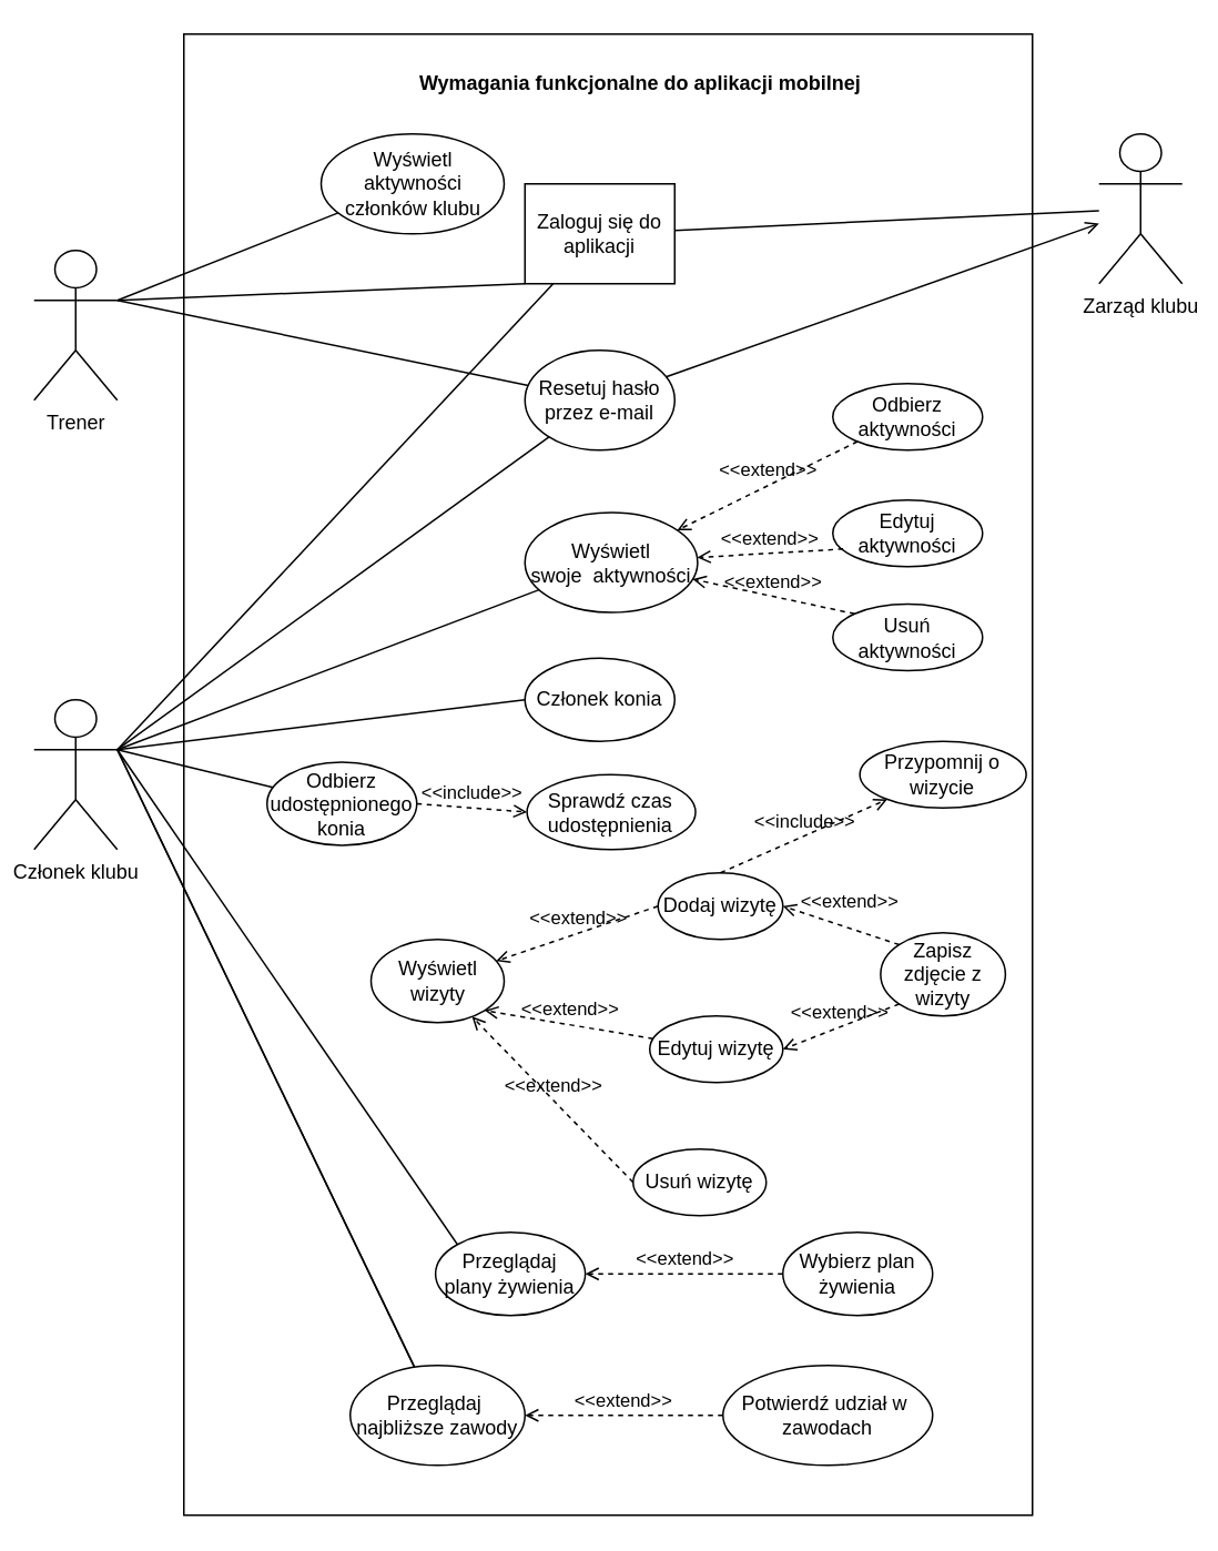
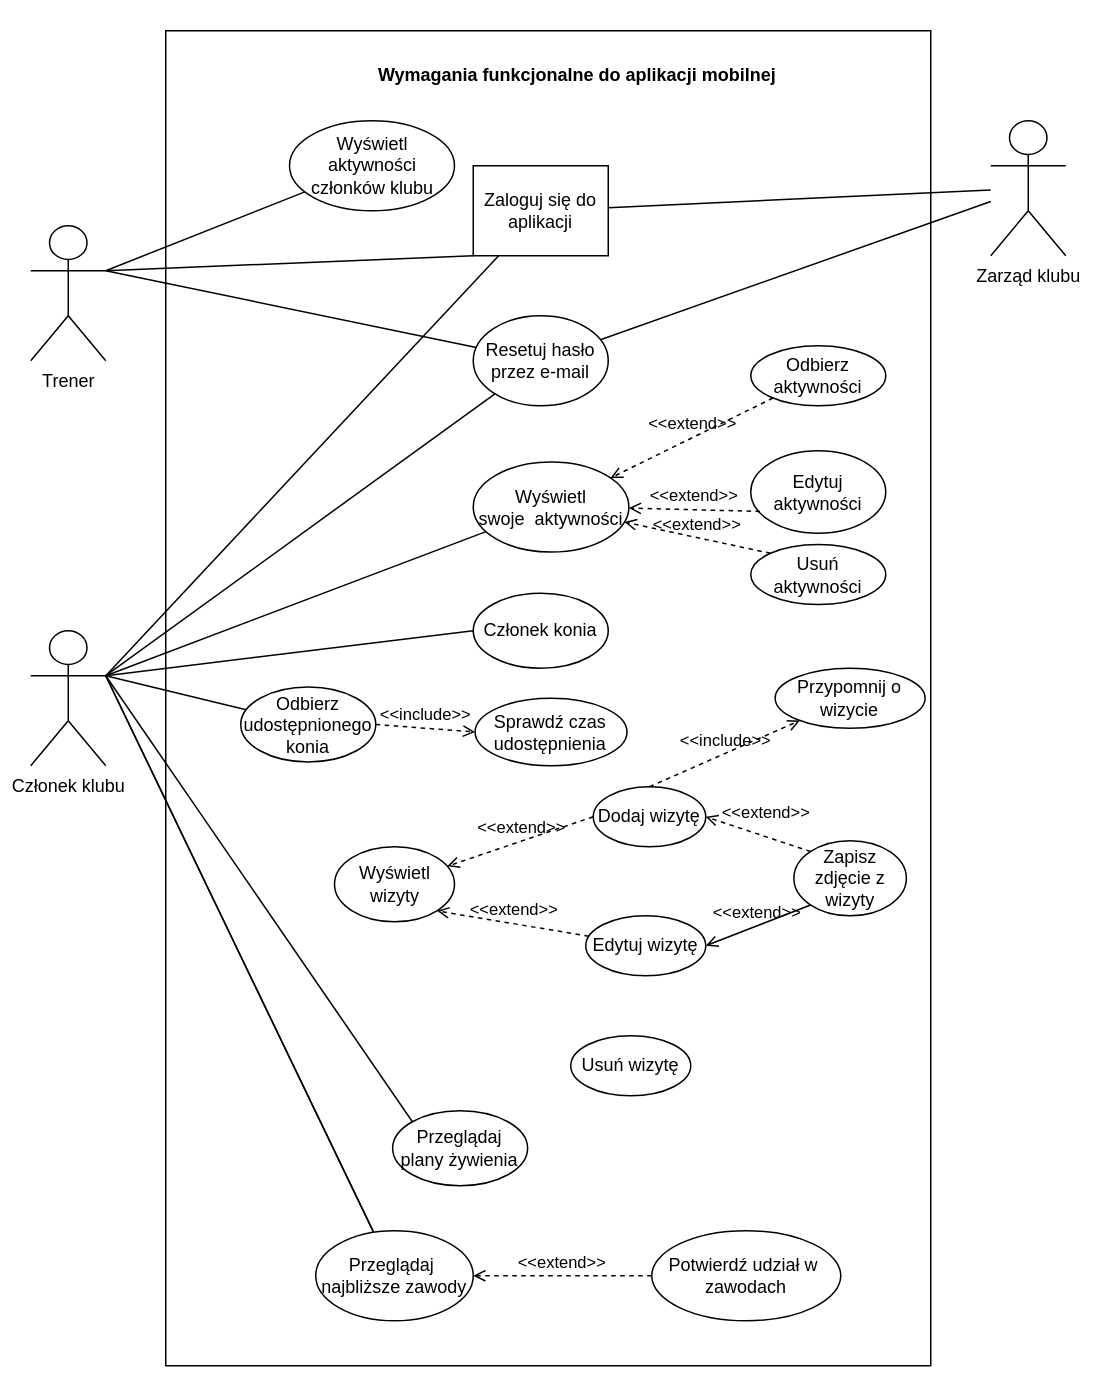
- <mxCell id="13" value="" style="endArrow=open;html=1;rounded=0;" edge="1" parent="1" source="7" target="5"><mxGeometry width="50" height="50" relative="1" as="geometry"><mxPoint x="350" y="210" as="sourcePoint" /><mxPoint x="400" y="160" as="targetPoint" /></mxGeometry></mxCell>
+ <mxCell id="13" value="" style="endArrow=none;html=1;rounded=0;" edge="1" parent="1" source="7" target="5"><mxGeometry width="50" height="50" relative="1" as="geometry"><mxPoint x="350" y="210" as="sourcePoint" /><mxPoint x="400" y="160" as="targetPoint" /></mxGeometry></mxCell>
- <mxCell id="16" value="Edytuj aktywności" style="ellipse;whiteSpace=wrap;html=1;" vertex="1" parent="1"><mxGeometry x="500" y="300" width="90" height="40" as="geometry" /></mxCell>
+ <mxCell id="16" value="Edytuj aktywności" style="ellipse;whiteSpace=wrap;html=1;" vertex="1" parent="1"><mxGeometry x="500" y="300" width="90" height="55" as="geometry" /></mxCell>
- <mxCell id="44" value="&amp;lt;&amp;lt;extend&amp;gt;&amp;gt;" style="html=1;verticalAlign=bottom;labelBackgroundColor=none;endArrow=open;endFill=0;dashed=1;rounded=0;exitX=0;exitY=1;exitDx=0;exitDy=0;entryX=1;entryY=0.5;entryDx=0;entryDy=0;" edge="1" parent="1" source="28" target="21"><mxGeometry width="160" relative="1" as="geometry"><mxPoint x="571.196" y="541.181" as="sourcePoint" /><mxPoint x="425" y="554" as="targetPoint" /></mxGeometry></mxCell>
+ <mxCell id="44" value="&amp;lt;&amp;lt;extend&amp;gt;&amp;gt;" style="html=1;verticalAlign=bottom;labelBackgroundColor=none;endArrow=open;endFill=0;dashed=0;rounded=0;exitX=0;exitY=1;exitDx=0;exitDy=0;entryX=1;entryY=0.5;entryDx=0;entryDy=0;" edge="1" parent="1" source="28" target="21"><mxGeometry width="160" relative="1" as="geometry"><mxPoint x="571.196" y="541.181" as="sourcePoint" /><mxPoint x="425" y="554" as="targetPoint" /></mxGeometry></mxCell>
- <mxCell id="26" value="&amp;lt;&amp;lt;extend&amp;gt;&amp;gt;" style="html=1;verticalAlign=bottom;labelBackgroundColor=none;endArrow=open;endFill=0;dashed=1;rounded=0;exitX=0;exitY=0.5;exitDx=0;exitDy=0;" edge="1" parent="1" source="22" target="23"><mxGeometry width="160" relative="1" as="geometry"><mxPoint x="37.5" y="785" as="sourcePoint" /><mxPoint x="197.5" y="785" as="targetPoint" /></mxGeometry></mxCell>
- <mxCell id="41" value="&amp;lt;&amp;lt;extend&amp;gt;&amp;gt;" style="html=1;verticalAlign=bottom;labelBackgroundColor=none;endArrow=open;endFill=0;dashed=1;rounded=0;" edge="1" parent="1" source="31" target="30"><mxGeometry width="160" relative="1" as="geometry"><mxPoint x="398" y="740" as="sourcePoint" /><mxPoint x="262" y="740" as="targetPoint" /><Array as="points" /></mxGeometry></mxCell>
- <mxCell id="31" value="Wybierz plan żywienia" style="ellipse;whiteSpace=wrap;html=1;" vertex="1" parent="1"><mxGeometry x="470" y="740" width="90" height="50" as="geometry" /></mxCell>
